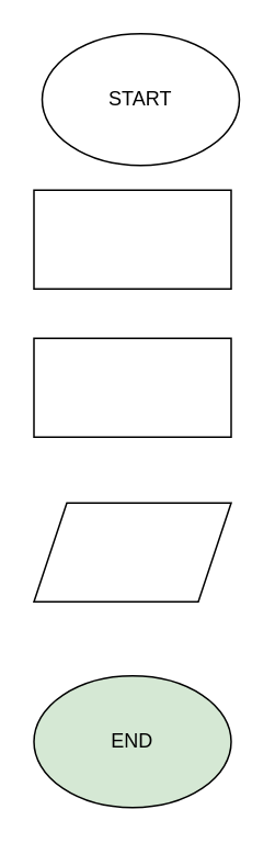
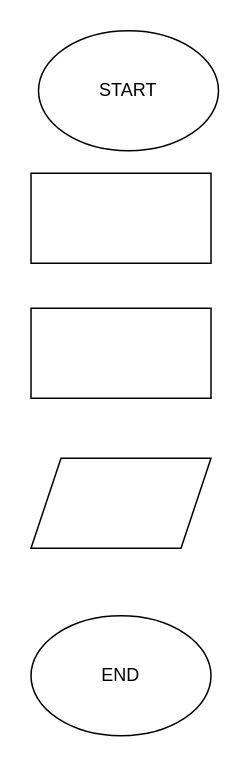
- <mxCell id="3" value="END" style="ellipse;whiteSpace=wrap;html=1;fillColor=#d5e8d4;" vertex="1" parent="1"><mxGeometry x="20" y="410" width="120" height="80" as="geometry" /></mxCell>
+ <mxCell id="3" value="END" style="ellipse;whiteSpace=wrap;html=1;" vertex="1" parent="1"><mxGeometry x="20" y="410" width="120" height="80" as="geometry" /></mxCell>
